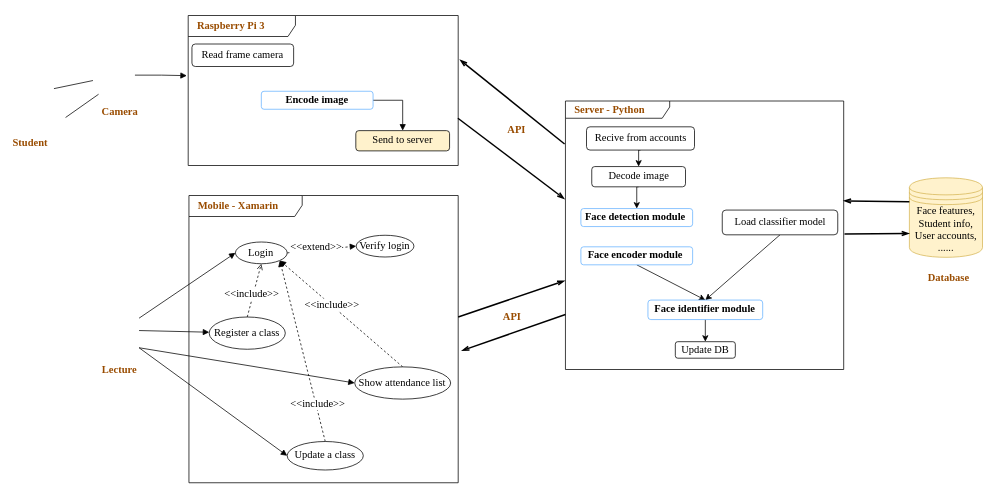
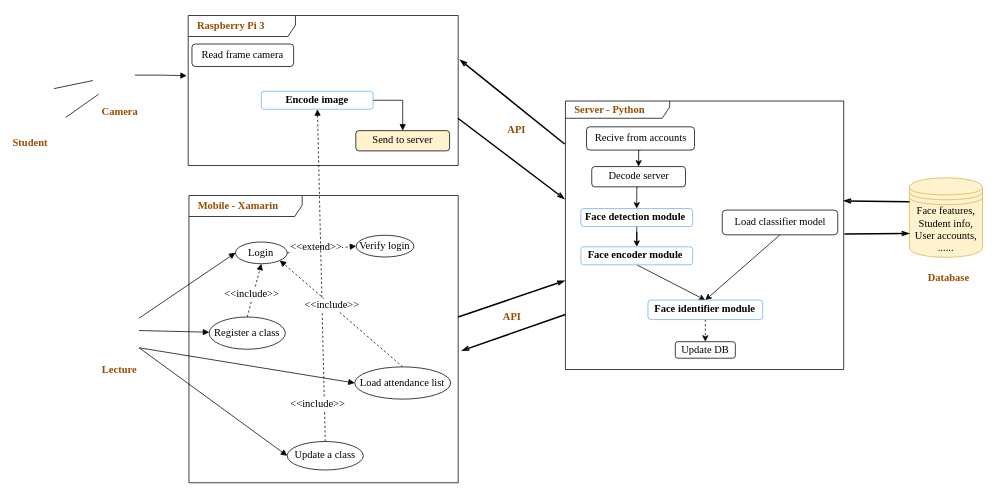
- <mxCell id="60" value="Decode image" style="rounded=1;whiteSpace=wrap;html=1;fontSize=14;fontFamily=Times New Roman;" vertex="1" parent="1"><mxGeometry x="788.5" y="221.42" width="125" height="27" as="geometry" /></mxCell>
+ <mxCell id="60" value="Decode server" style="rounded=1;whiteSpace=wrap;html=1;fontSize=14;fontFamily=Times New Roman;" vertex="1" parent="1"><mxGeometry x="788.5" y="221.42" width="125" height="27" as="geometry" /></mxCell>
+ <mxCell id="54" value="" style="edgeStyle=orthogonalEdgeStyle;rounded=0;orthogonalLoop=1;jettySize=auto;html=1;fontFamily=Times New Roman;fontSize=14;" edge="1" parent="1" source="55" target="56"><mxGeometry relative="1" as="geometry" /></mxCell>
- <mxCell id="26" style="edgeStyle=none;rounded=0;orthogonalLoop=1;jettySize=auto;html=1;exitX=0.5;exitY=0;exitDx=0;exitDy=0;entryX=0.5;entryY=1;entryDx=0;entryDy=0;dashed=1;startArrow=none;startFill=0;endArrow=open;endFill=1;fontSize=14;fontFamily=Times New Roman;" parent="1" source="27" target="25" edge="1"><mxGeometry relative="1" as="geometry" /></mxCell>
+ <mxCell id="26" style="edgeStyle=none;rounded=0;orthogonalLoop=1;jettySize=auto;html=1;exitX=0.5;exitY=0;exitDx=0;exitDy=0;entryX=0.5;entryY=1;entryDx=0;entryDy=0;dashed=1;startArrow=none;startFill=0;endArrow=block;endFill=1;fontSize=14;fontFamily=Times New Roman;" parent="1" source="27" target="25" edge="1"><mxGeometry relative="1" as="geometry" /></mxCell>
- <mxCell id="42" style="edgeStyle=none;rounded=0;orthogonalLoop=1;jettySize=auto;html=1;exitX=0.5;exitY=1;exitDx=0;exitDy=0;entryX=0.5;entryY=0;entryDx=0;entryDy=0;fontFamily=Times New Roman;fontSize=14;" parent="1" source="43" target="44" edge="1"><mxGeometry relative="1" as="geometry" /></mxCell>
+ <mxCell id="42" style="edgeStyle=none;rounded=0;orthogonalLoop=1;jettySize=auto;html=1;exitX=0.5;exitY=1;exitDx=0;exitDy=0;entryX=0.5;entryY=0;entryDx=0;entryDy=0;fontFamily=Times New Roman;fontSize=14;dashed=1;" parent="1" source="43" target="44" edge="1"><mxGeometry relative="1" as="geometry" /></mxCell>
- <mxCell id="28" style="edgeStyle=none;rounded=0;orthogonalLoop=1;jettySize=auto;html=1;exitX=0.5;exitY=0;exitDx=0;exitDy=0;entryX=1;entryY=1;entryDx=0;entryDy=0;dashed=1;startArrow=none;startFill=0;endArrow=block;endFill=1;fontSize=14;fontFamily=Times New Roman;" parent="1" source="29" target="25" edge="1"><mxGeometry relative="1" as="geometry" /></mxCell>
+ <mxCell id="28" style="edgeStyle=none;rounded=0;orthogonalLoop=1;jettySize=auto;html=1;exitX=0.5;exitY=0;exitDx=0;exitDy=0;dashed=1;startArrow=none;startFill=0;endArrow=block;endFill=1;fontSize=14;fontFamily=Times New Roman;" parent="1" source="29" target="38" edge="1"><mxGeometry relative="1" as="geometry" /></mxCell>
- <mxCell id="31" value="Show&amp;nbsp;&lt;span style=&quot;text-align: left; font-size: 14px;&quot;&gt;attendance list&lt;/span&gt;" style="ellipse;whiteSpace=wrap;html=1;fontSize=14;fontFamily=Times New Roman;" parent="1" vertex="1"><mxGeometry x="472.42" y="488.5" width="128" height="43" as="geometry" /></mxCell>
+ <mxCell id="31" value="Load&amp;nbsp;&lt;span style=&quot;text-align: left; font-size: 14px;&quot;&gt;attendance list&lt;/span&gt;" style="ellipse;whiteSpace=wrap;html=1;fontSize=14;fontFamily=Times New Roman;" parent="1" vertex="1"><mxGeometry x="472.42" y="488.5" width="128" height="43" as="geometry" /></mxCell>
